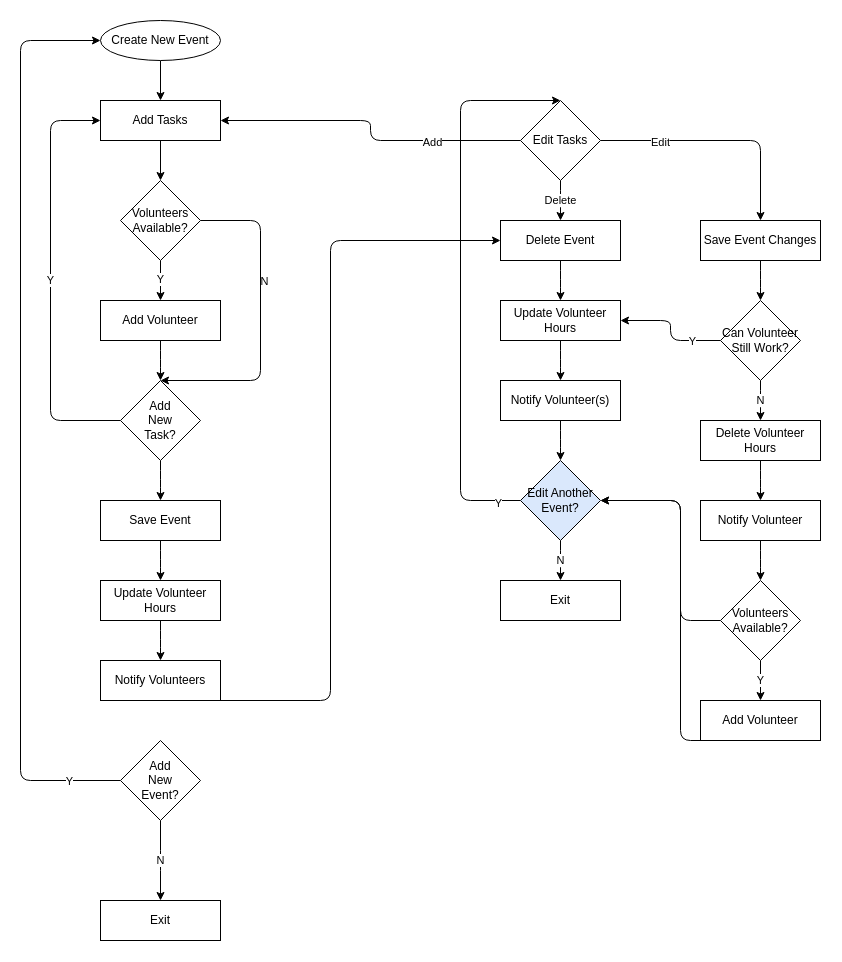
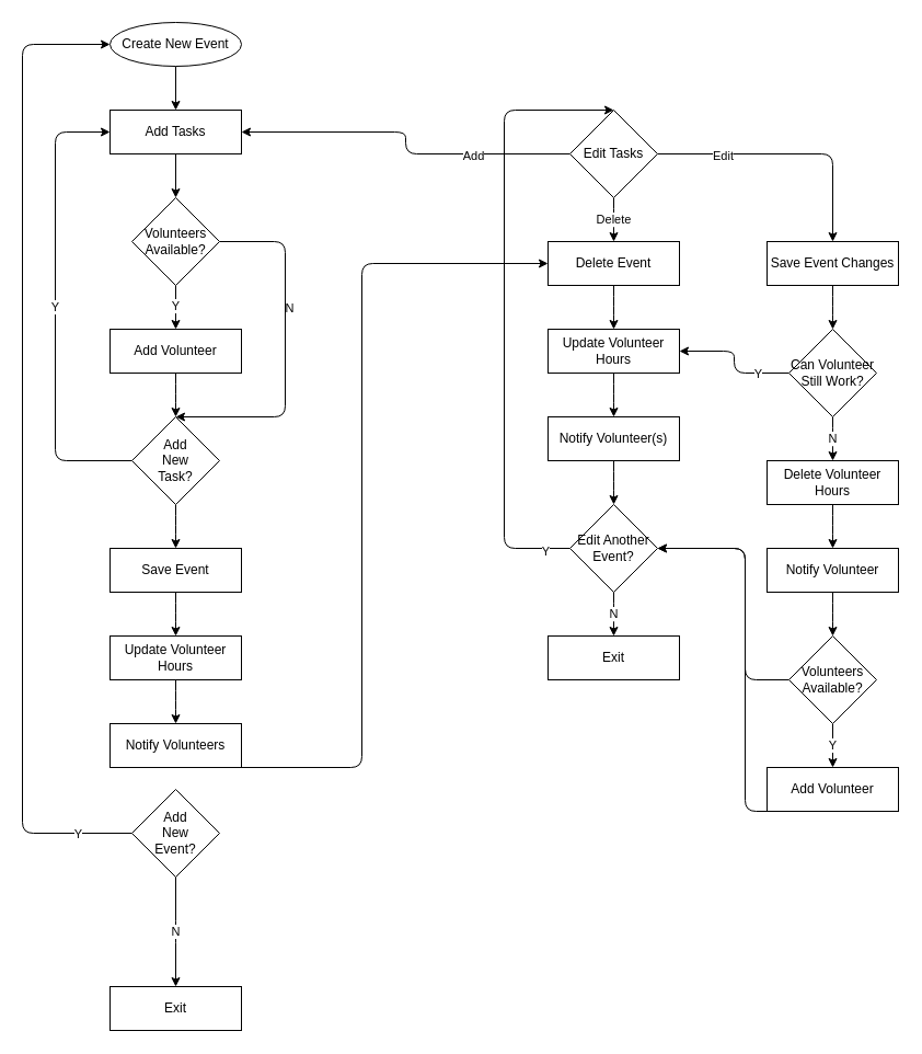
- <mxCell id="42" value="Edit Another Event?" style="rhombus;whiteSpace=wrap;html=1;fillColor=#dae8fc;" vertex="1" parent="1"><mxGeometry x="520" y="460" width="80" height="80" as="geometry" /></mxCell>
+ <mxCell id="42" value="Edit Another Event?" style="rhombus;whiteSpace=wrap;html=1;" vertex="1" parent="1"><mxGeometry x="520" y="460" width="80" height="80" as="geometry" /></mxCell>
- <mxCell id="21" value="Add&lt;br&gt;New&lt;br&gt;Event?" style="rhombus;whiteSpace=wrap;html=1;" vertex="1" parent="1"><mxGeometry x="120" y="740" width="80" height="80" as="geometry" /></mxCell>
+ <mxCell id="21" value="Add&lt;br&gt;New&lt;br&gt;Event?" style="rhombus;whiteSpace=wrap;html=1;" vertex="1" parent="1"><mxGeometry x="120" y="720" width="80" height="80" as="geometry" /></mxCell>
